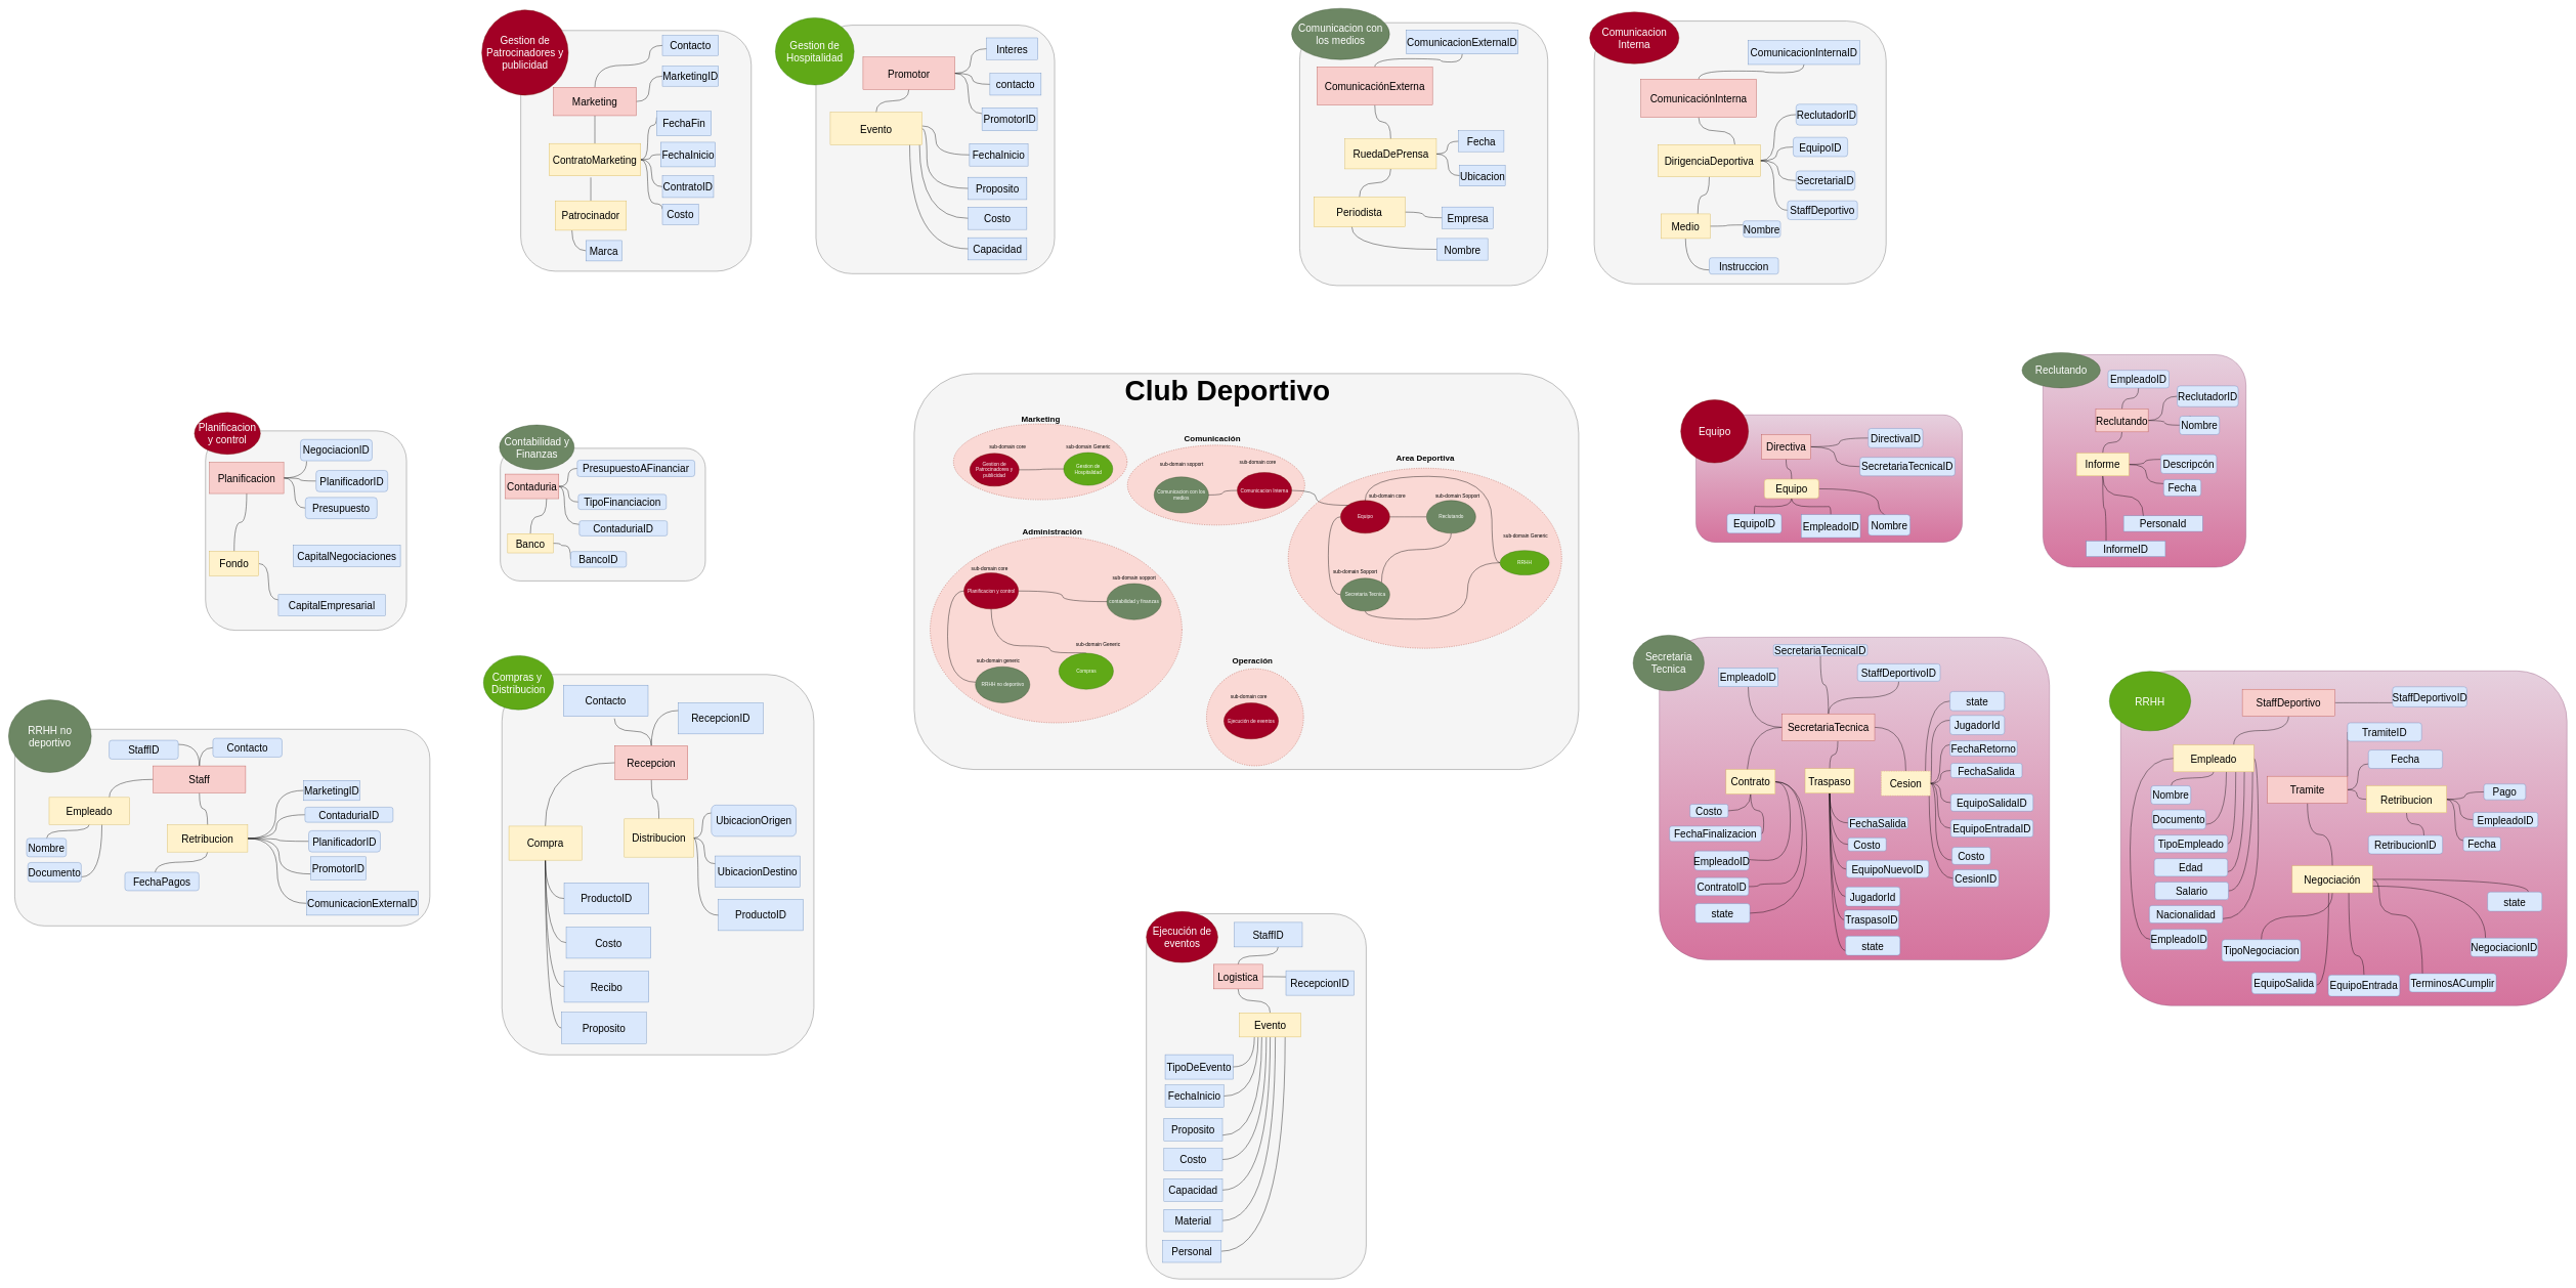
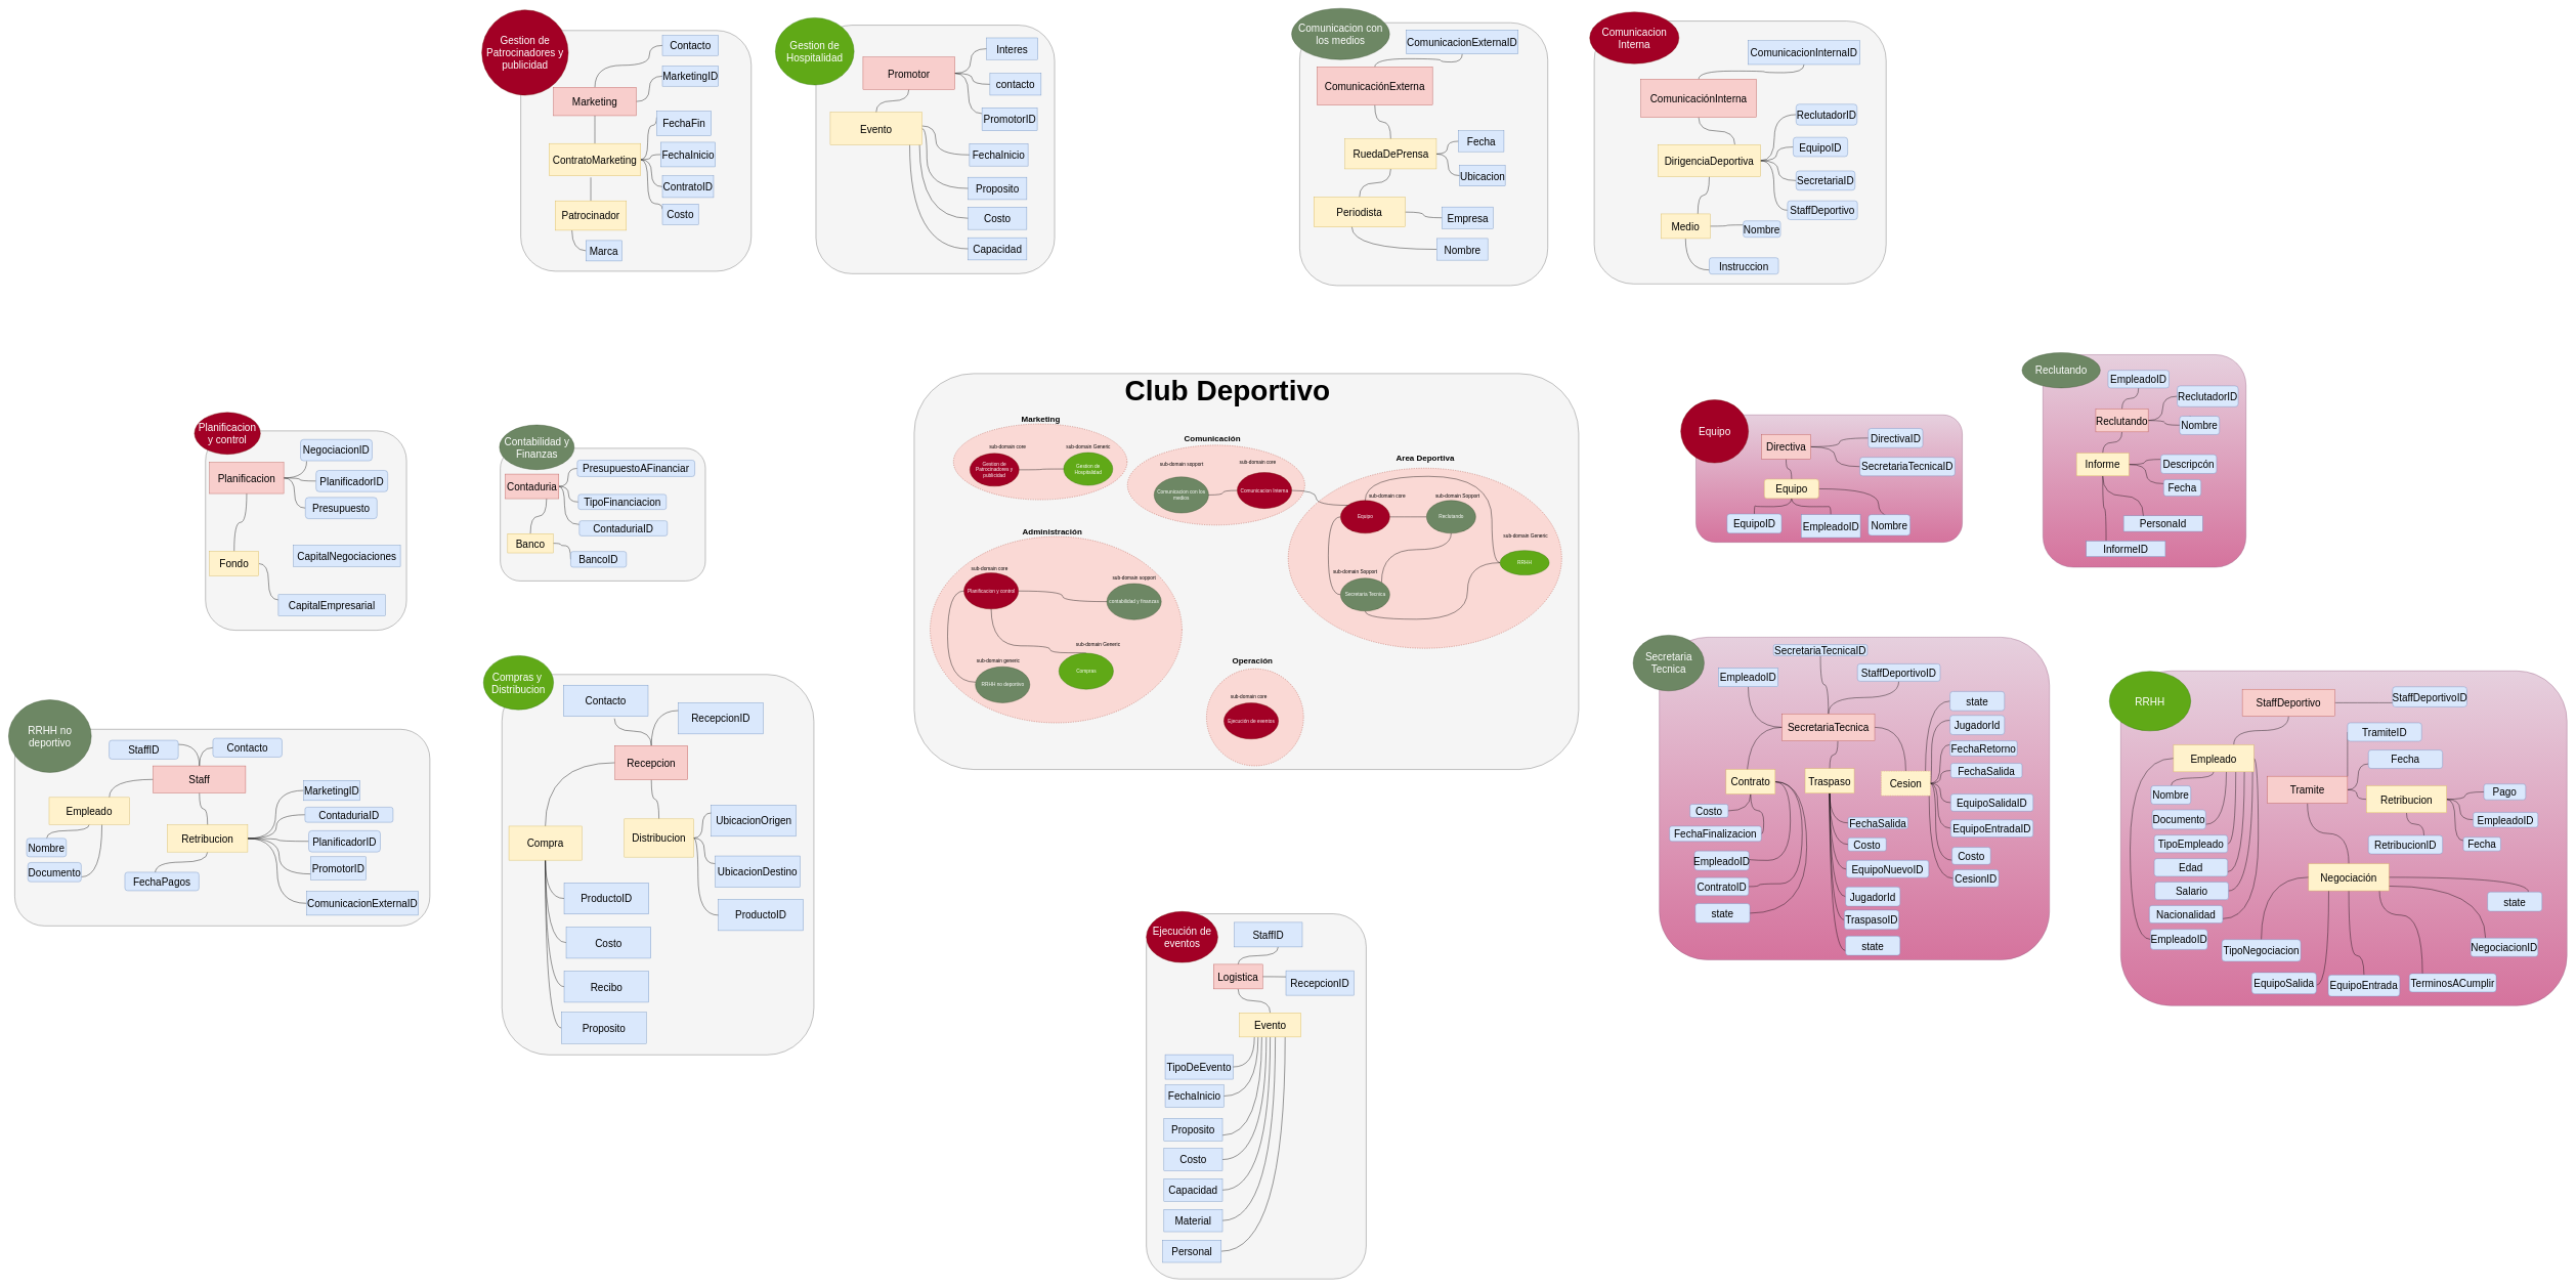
- <mxCell id="313" value="UbicacionOrigen" style="whiteSpace=wrap;html=1;fontSize=25;fillColor=#dae8fc;strokeColor=#6c8ebf;rounded=1;" parent="1" vertex="1"><mxGeometry x="1736.5" y="1966" width="207" height="76.25" as="geometry" /></mxCell>
+ <mxCell id="313" value="UbicacionOrigen" style="rounded=0;whiteSpace=wrap;html=1;fontSize=25;fillColor=#dae8fc;strokeColor=#6c8ebf;" parent="1" vertex="1"><mxGeometry x="1736.5" y="1966" width="207" height="76.25" as="geometry" /></mxCell>
- <mxCell id="161" value="Negociación" style="rounded=0;whiteSpace=wrap;html=1;fontSize=25;fillColor=#fff2cc;strokeColor=#d6b656;" parent="1" vertex="1"><mxGeometry x="5598" y="2114.25" width="196" height="66" as="geometry" /></mxCell>
+ <mxCell id="161" value="Negociación" style="rounded=0;whiteSpace=wrap;html=1;fontSize=25;fillColor=#fff2cc;strokeColor=#d6b656;" parent="1" vertex="1"><mxGeometry x="5638" y="2109.25" width="196" height="66" as="geometry" /></mxCell>
